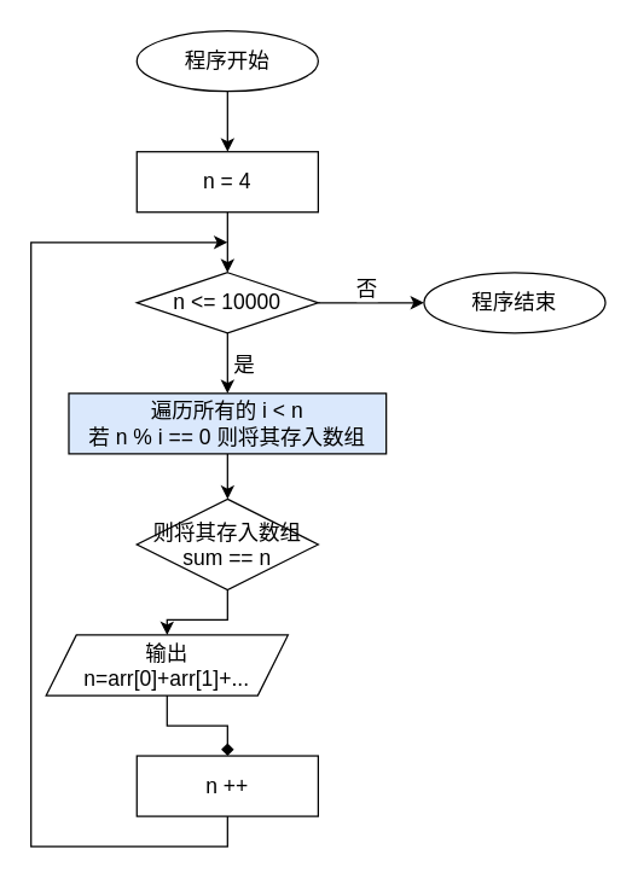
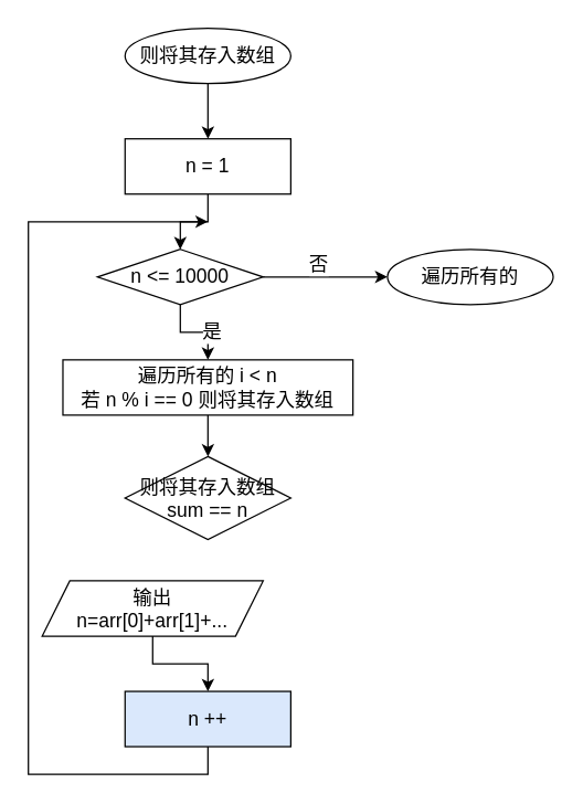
- <mxCell id="3" value="&lt;font style=&quot;font-size: 14px;&quot;&gt;程序开始&lt;/font&gt;" style="ellipse;whiteSpace=wrap;html=1;" vertex="1" parent="1"><mxGeometry x="90" y="20" width="120" height="40" as="geometry" /></mxCell>
+ <mxCell id="3" value="&lt;font style=&quot;font-size: 14px;&quot;&gt;则将其存入数组&lt;/font&gt;" style="ellipse;whiteSpace=wrap;html=1;" vertex="1" parent="1"><mxGeometry x="90" y="20" width="120" height="40" as="geometry" /></mxCell>
- <mxCell id="11" value="&lt;font style=&quot;font-size: 14px;&quot;&gt;n = 4&lt;/font&gt;" style="rounded=0;whiteSpace=wrap;html=1;" vertex="1" parent="1"><mxGeometry x="90" y="100" width="120" height="40" as="geometry" /></mxCell>
+ <mxCell id="11" value="&lt;font style=&quot;font-size: 14px;&quot;&gt;n = 1&lt;/font&gt;" style="rounded=0;whiteSpace=wrap;html=1;" vertex="1" parent="1"><mxGeometry x="90" y="100" width="120" height="40" as="geometry" /></mxCell>
- <mxCell id="9" value="&lt;font style=&quot;font-size: 14px;&quot;&gt;n &amp;lt;= 10000&lt;/font&gt;" style="rhombus;whiteSpace=wrap;html=1;" vertex="1" parent="1"><mxGeometry x="90" y="180" width="120" height="40" as="geometry" /></mxCell>
+ <mxCell id="9" value="&lt;font style=&quot;font-size: 14px;&quot;&gt;n &amp;lt;= 10000&lt;/font&gt;" style="rhombus;whiteSpace=wrap;html=1;" vertex="1" parent="1"><mxGeometry x="70" y="180" width="120" height="40" as="geometry" /></mxCell>
- <mxCell id="4" value="&lt;font style=&quot;font-size: 14px;&quot;&gt;程序结束&lt;/font&gt;" style="ellipse;whiteSpace=wrap;html=1;" vertex="1" parent="1"><mxGeometry x="280" y="180" width="120" height="40" as="geometry" /></mxCell>
+ <mxCell id="4" value="&lt;font style=&quot;font-size: 14px;&quot;&gt;遍历所有的&lt;/font&gt;" style="ellipse;whiteSpace=wrap;html=1;" vertex="1" parent="1"><mxGeometry x="280" y="180" width="120" height="40" as="geometry" /></mxCell>
- <mxCell id="13" value="&lt;font style=&quot;font-size: 14px;&quot;&gt;遍历所有的 i &amp;lt; n&lt;/font&gt;&lt;div&gt;&lt;font style=&quot;font-size: 14px;&quot;&gt;若 n % i == 0 则将其存入数组&lt;/font&gt;&lt;/div&gt;" style="rounded=0;whiteSpace=wrap;html=1;fillColor=#dae8fc;" vertex="1" parent="1"><mxGeometry x="45" y="260" width="210" height="40" as="geometry" /></mxCell>
+ <mxCell id="13" value="&lt;font style=&quot;font-size: 14px;&quot;&gt;遍历所有的 i &amp;lt; n&lt;/font&gt;&lt;div&gt;&lt;font style=&quot;font-size: 14px;&quot;&gt;若 n % i == 0 则将其存入数组&lt;/font&gt;&lt;/div&gt;" style="rounded=0;whiteSpace=wrap;html=1;" vertex="1" parent="1"><mxGeometry x="45" y="260" width="210" height="40" as="geometry" /></mxCell>
- <mxCell id="14" value="" style="edgeStyle=orthogonalEdgeStyle;rounded=0;orthogonalLoop=1;jettySize=auto;html=1;" edge="1" parent="1" source="15" target="17"><mxGeometry relative="1" as="geometry" /></mxCell>
- <mxCell id="16" value="" style="edgeStyle=orthogonalEdgeStyle;rounded=0;orthogonalLoop=1;jettySize=auto;html=1;endArrow=diamond;" edge="1" parent="1" source="17" target="19"><mxGeometry relative="1" as="geometry" /></mxCell>
+ <mxCell id="16" value="" style="edgeStyle=orthogonalEdgeStyle;rounded=0;orthogonalLoop=1;jettySize=auto;html=1;" edge="1" parent="1" source="17" target="19"><mxGeometry relative="1" as="geometry" /></mxCell>
- <mxCell id="19" value="&lt;font style=&quot;font-size: 14px;&quot;&gt;n ++&lt;/font&gt;" style="rounded=0;whiteSpace=wrap;html=1;" vertex="1" parent="1"><mxGeometry x="90" y="500" width="120" height="40" as="geometry" /></mxCell>
+ <mxCell id="19" value="&lt;font style=&quot;font-size: 14px;&quot;&gt;n ++&lt;/font&gt;" style="rounded=0;whiteSpace=wrap;html=1;fillColor=#dae8fc;" vertex="1" parent="1"><mxGeometry x="90" y="500" width="120" height="40" as="geometry" /></mxCell>
